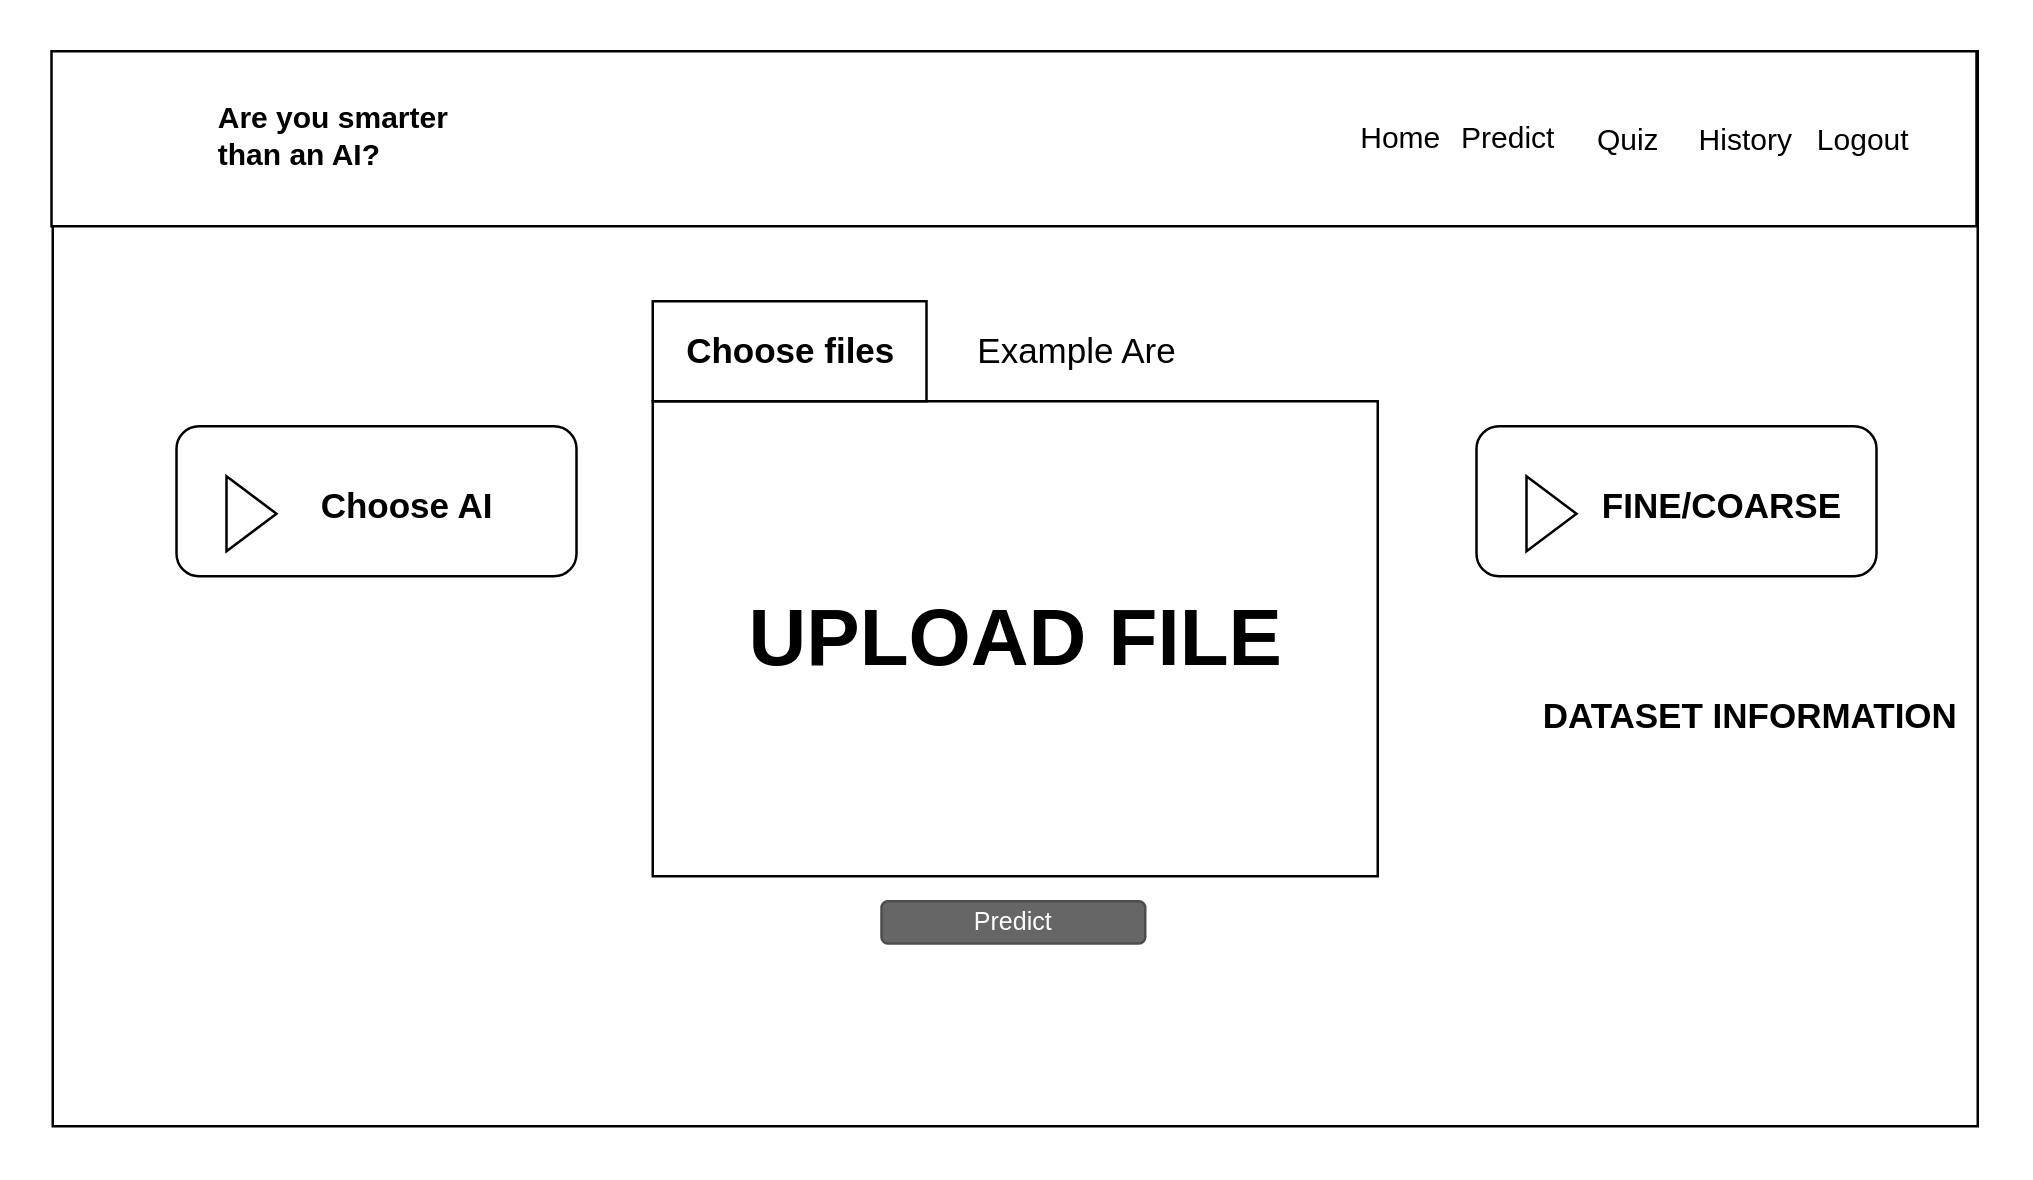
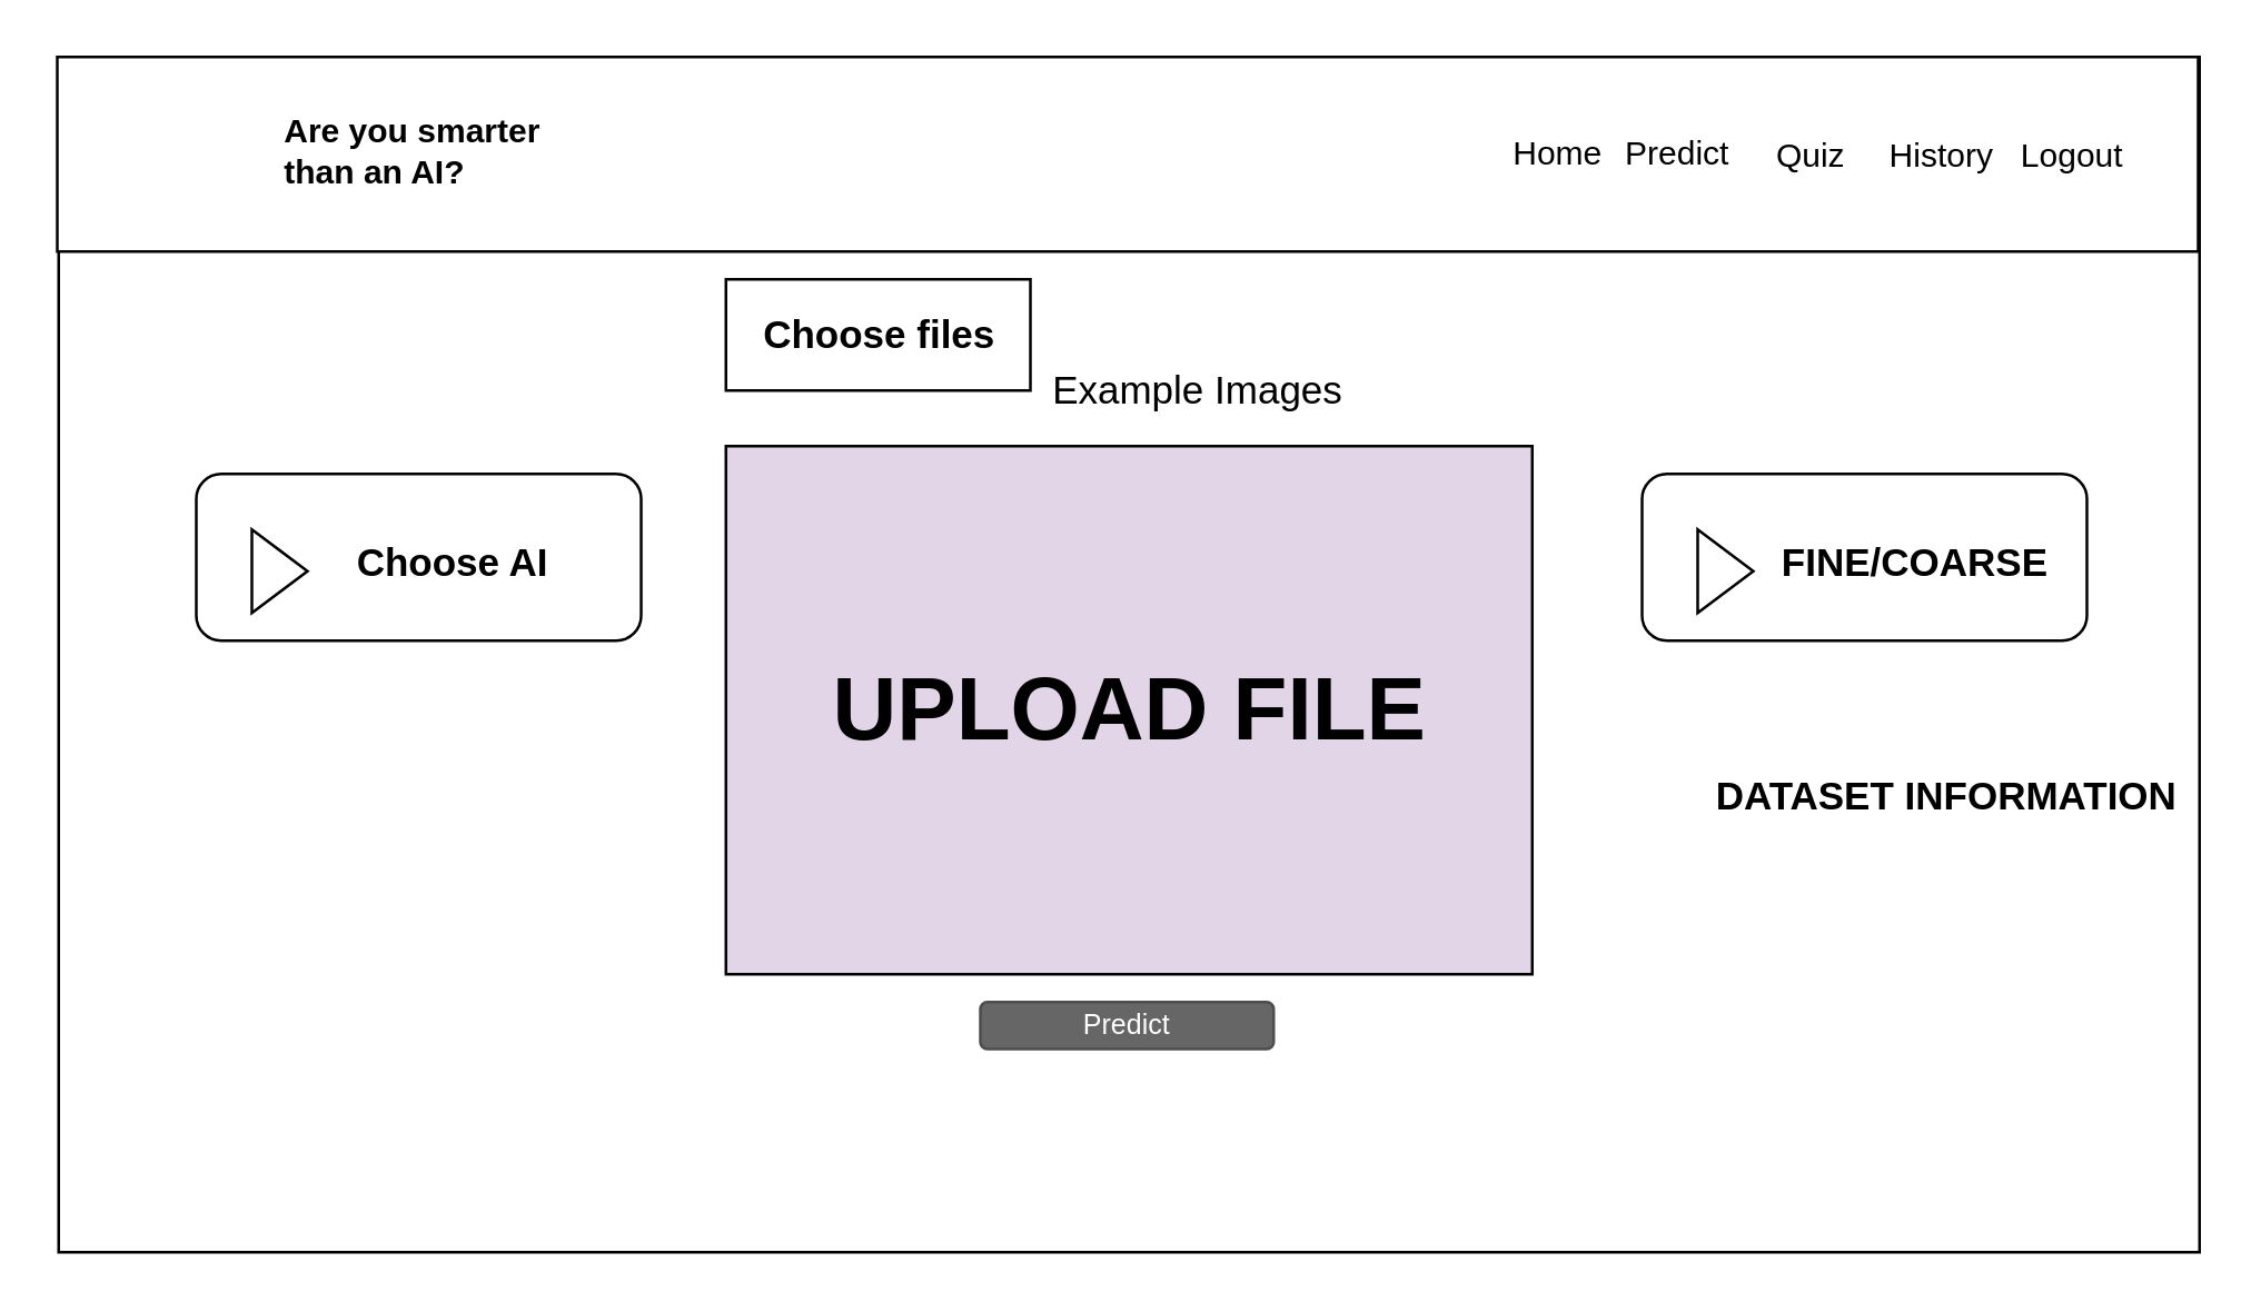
- <mxCell id="5" value="Are you smarter &lt;br style=&quot;font-size: 12px;&quot;&gt;than an AI?" style="text;strokeColor=none;fillColor=none;html=1;fontSize=12;fontStyle=1;verticalAlign=middle;align=left;" vertex="1" parent="1"><mxGeometry x="85" y="34" width="100" height="40" as="geometry" /></mxCell>
+ <mxCell id="5" value="Are you smarter &lt;br style=&quot;font-size: 12px;&quot;&gt;than an AI?" style="text;strokeColor=none;fillColor=none;html=1;fontSize=12;fontStyle=1;verticalAlign=middle;align=left;" vertex="1" parent="1"><mxGeometry x="100" y="34" width="100" height="40" as="geometry" /></mxCell>
- <mxCell id="14" value="&lt;span style=&quot;font-weight: 700;&quot;&gt;Choose files&lt;/span&gt;" style="rounded=0;whiteSpace=wrap;html=1;labelBorderColor=none;fontSize=14;" vertex="1" parent="1"><mxGeometry x="260.5" y="120" width="109.5" height="40" as="geometry" /></mxCell>
+ <mxCell id="14" value="&lt;span style=&quot;font-weight: 700;&quot;&gt;Choose files&lt;/span&gt;" style="rounded=0;whiteSpace=wrap;html=1;labelBorderColor=none;fontSize=14;" vertex="1" parent="1"><mxGeometry x="260.5" y="100" width="109.5" height="40" as="geometry" /></mxCell>
- <mxCell id="12" value="&lt;font style=&quot;font-size: 14px;&quot;&gt;Example Are&lt;br&gt;&lt;/font&gt;" style="text;strokeColor=none;fillColor=none;html=1;fontSize=14;fontStyle=0;verticalAlign=middle;align=center;" vertex="1" parent="1"><mxGeometry x="380" y="120" width="100" height="40" as="geometry" /></mxCell>
+ <mxCell id="12" value="&lt;font style=&quot;font-size: 14px;&quot;&gt;Example Images&lt;br&gt;&lt;/font&gt;" style="text;strokeColor=none;fillColor=none;html=1;fontSize=14;fontStyle=0;verticalAlign=middle;align=center;" vertex="1" parent="1"><mxGeometry x="380" y="120" width="100" height="40" as="geometry" /></mxCell>
- <mxCell id="13" value="&lt;font style=&quot;font-size: 32px;&quot;&gt;UPLOAD FILE&lt;/font&gt;" style="rounded=0;whiteSpace=wrap;html=1;fontSize=14;fontStyle=1" vertex="1" parent="1"><mxGeometry x="260.5" y="160" width="290" height="190" as="geometry" /></mxCell>
+ <mxCell id="13" value="&lt;font style=&quot;font-size: 32px;&quot;&gt;UPLOAD FILE&lt;/font&gt;" style="rounded=0;whiteSpace=wrap;html=1;fontSize=14;fontStyle=1;fillColor=#e1d5e7;" vertex="1" parent="1"><mxGeometry x="260.5" y="160" width="290" height="190" as="geometry" /></mxCell>
